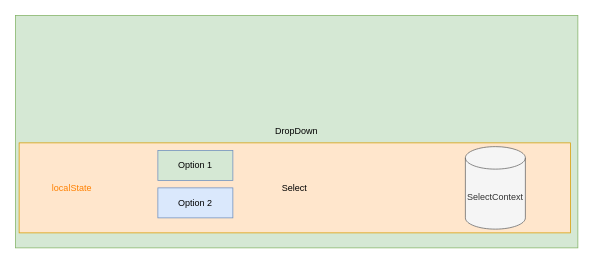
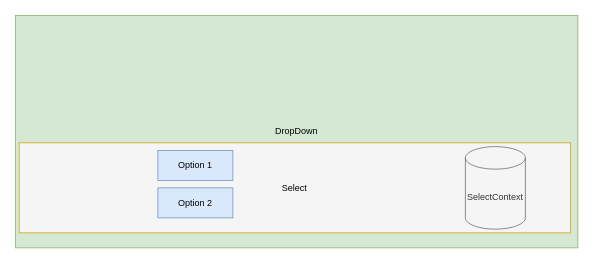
- <mxCell id="4" value="Option 1" style="rounded=0;whiteSpace=wrap;html=1;fillColor=#d5e8d4;strokeColor=#6c8ebf;" vertex="1" parent="1"><mxGeometry x="210" y="200" width="100" height="40" as="geometry" /></mxCell>
+ <mxCell id="4" value="Option 1" style="rounded=0;whiteSpace=wrap;html=1;fillColor=#dae8fc;strokeColor=#6c8ebf;" vertex="1" parent="1"><mxGeometry x="210" y="200" width="100" height="40" as="geometry" /></mxCell>
- <mxCell id="7" value="&lt;font color=&quot;#ff8000&quot;&gt;localState&lt;/font&gt;" style="text;html=1;align=center;verticalAlign=middle;resizable=0;points=[];autosize=1;strokeColor=none;fillColor=none;" vertex="1" parent="1"><mxGeometry x="55" y="235" width="80" height="30" as="geometry" /></mxCell>
- <mxCell id="3" value="Select" style="rounded=0;whiteSpace=wrap;html=1;fillColor=#ffe6cc;strokeColor=#d79b00;" vertex="1" parent="1"><mxGeometry x="25" y="190" width="735" height="120" as="geometry" /></mxCell>
+ <mxCell id="3" value="Select" style="rounded=0;whiteSpace=wrap;html=1;fillColor=#f5f5f5;strokeColor=#d79b00;" vertex="1" parent="1"><mxGeometry x="25" y="190" width="735" height="120" as="geometry" /></mxCell>
